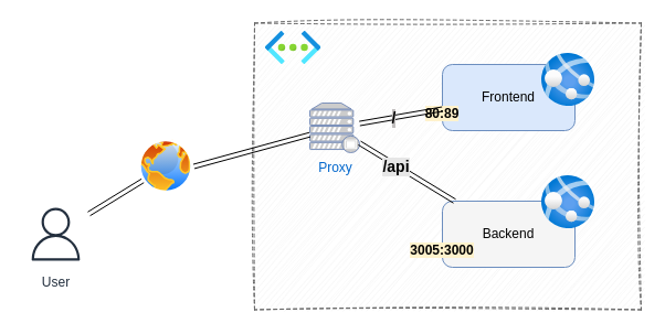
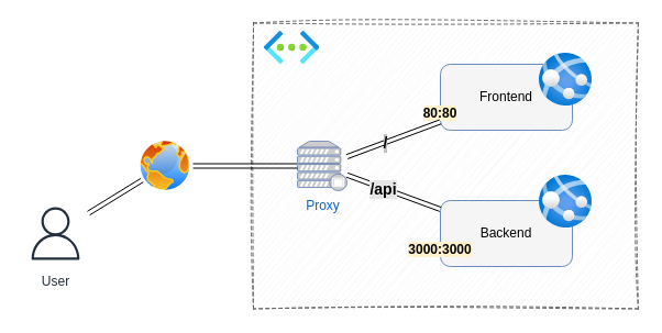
- <mxCell id="3" value="Frontend" style="rounded=1;whiteSpace=wrap;html=1;fillColor=#dae8fc;strokeColor=#6c8ebf;" vertex="1" parent="1"><mxGeometry x="400" y="58" width="120" height="60" as="geometry" /></mxCell>
+ <mxCell id="3" value="Frontend" style="rounded=1;whiteSpace=wrap;html=1;fillColor=#f5f5f5;strokeColor=#6c8ebf;" vertex="1" parent="1"><mxGeometry x="400" y="58" width="120" height="60" as="geometry" /></mxCell>
- <mxCell id="11" value="&lt;b style=&quot;background-color: rgb(255, 242, 204);&quot;&gt;80:89&lt;/b&gt;" style="text;html=1;align=center;verticalAlign=middle;whiteSpace=wrap;rounded=0;" vertex="1" parent="1"><mxGeometry x="370" y="88" width="60" height="30" as="geometry" /></mxCell>
+ <mxCell id="11" value="&lt;b style=&quot;background-color: rgb(255, 242, 204);&quot;&gt;80:80&lt;/b&gt;" style="text;html=1;align=center;verticalAlign=middle;whiteSpace=wrap;rounded=0;" vertex="1" parent="1"><mxGeometry x="370" y="88" width="60" height="30" as="geometry" /></mxCell>
- <mxCell id="7" value="Proxy" style="fontColor=#0066CC;verticalAlign=top;verticalLabelPosition=bottom;labelPosition=center;align=center;html=1;outlineConnect=0;fillColor=#CCCCCC;strokeColor=#6881B3;gradientColor=none;gradientDirection=north;strokeWidth=2;shape=mxgraph.networks.proxy_server;" vertex="1" parent="1"><mxGeometry x="280" y="93" width="45" height="45" as="geometry" /></mxCell>
+ <mxCell id="7" value="Proxy" style="fontColor=#0066CC;verticalAlign=top;verticalLabelPosition=bottom;labelPosition=center;align=center;html=1;outlineConnect=0;fillColor=#CCCCCC;strokeColor=#6881B3;gradientColor=none;gradientDirection=north;strokeWidth=2;shape=mxgraph.networks.proxy_server;" vertex="1" parent="1"><mxGeometry x="270" y="128" width="45" height="45" as="geometry" /></mxCell>
- <mxCell id="10" value="&lt;b style=&quot;background-color: rgb(255, 242, 204);&quot;&gt;3005:3000&lt;/b&gt;" style="text;html=1;align=center;verticalAlign=middle;whiteSpace=wrap;rounded=0;" vertex="1" parent="1"><mxGeometry x="370" y="212" width="60" height="30" as="geometry" /></mxCell>
+ <mxCell id="10" value="&lt;b style=&quot;background-color: rgb(255, 242, 204);&quot;&gt;3000:3000&lt;/b&gt;" style="text;html=1;align=center;verticalAlign=middle;whiteSpace=wrap;rounded=0;" vertex="1" parent="1"><mxGeometry x="370" y="212" width="60" height="30" as="geometry" /></mxCell>
